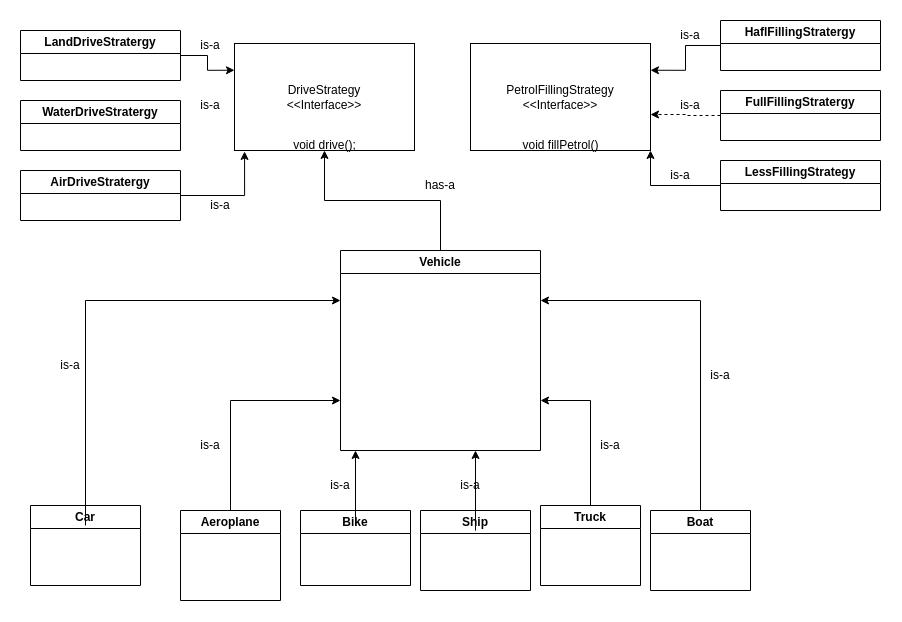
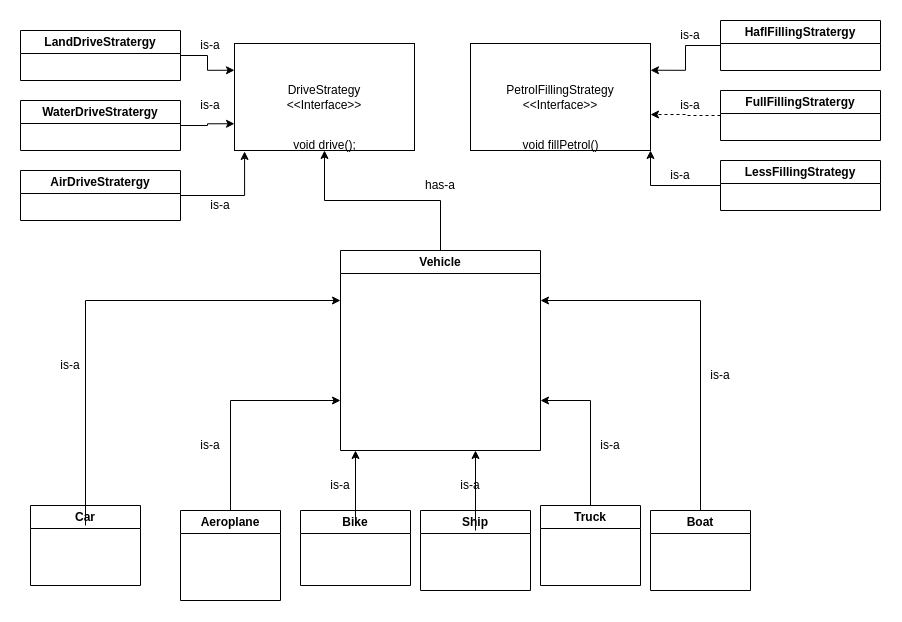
+ <mxCell id="29" style="edgeStyle=orthogonalEdgeStyle;rounded=0;orthogonalLoop=1;jettySize=auto;html=1;entryX=0;entryY=0.75;entryDx=0;entryDy=0;" edge="1" parent="1" source="30" target="22"><mxGeometry relative="1" as="geometry" /></mxCell>
